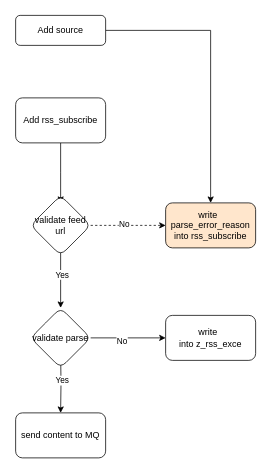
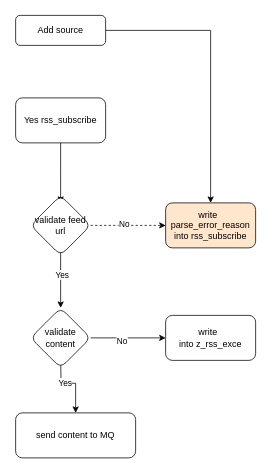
- <mxCell id="5" value="Add rss_subscribe" style="whiteSpace=wrap;html=1;rounded=1;glass=0;strokeWidth=1;shadow=0;" vertex="1" parent="1"><mxGeometry x="20" y="130" width="120" height="60" as="geometry" /></mxCell>
+ <mxCell id="5" value="Yes rss_subscribe" style="whiteSpace=wrap;html=1;rounded=1;glass=0;strokeWidth=1;shadow=0;" vertex="1" parent="1"><mxGeometry x="20" y="130" width="120" height="60" as="geometry" /></mxCell>
- <mxCell id="17" value="validate parse" style="rhombus;whiteSpace=wrap;html=1;rounded=1;glass=0;strokeWidth=1;shadow=0;" vertex="1" parent="1"><mxGeometry x="40" y="410" width="80" height="80" as="geometry" /></mxCell>
+ <mxCell id="17" value="validate content" style="rhombus;whiteSpace=wrap;html=1;rounded=1;glass=0;strokeWidth=1;shadow=0;" vertex="1" parent="1"><mxGeometry x="40" y="410" width="80" height="80" as="geometry" /></mxCell>
- <mxCell id="10" value="send content to MQ" style="whiteSpace=wrap;html=1;rounded=1;glass=0;strokeWidth=1;shadow=0;" vertex="1" parent="1"><mxGeometry x="20" y="550" width="120" height="60" as="geometry" /></mxCell>
+ <mxCell id="10" value="send content to MQ" style="whiteSpace=wrap;html=1;rounded=1;glass=0;strokeWidth=1;shadow=0;" vertex="1" parent="1"><mxGeometry x="20" y="550" width="160" height="60" as="geometry" /></mxCell>
